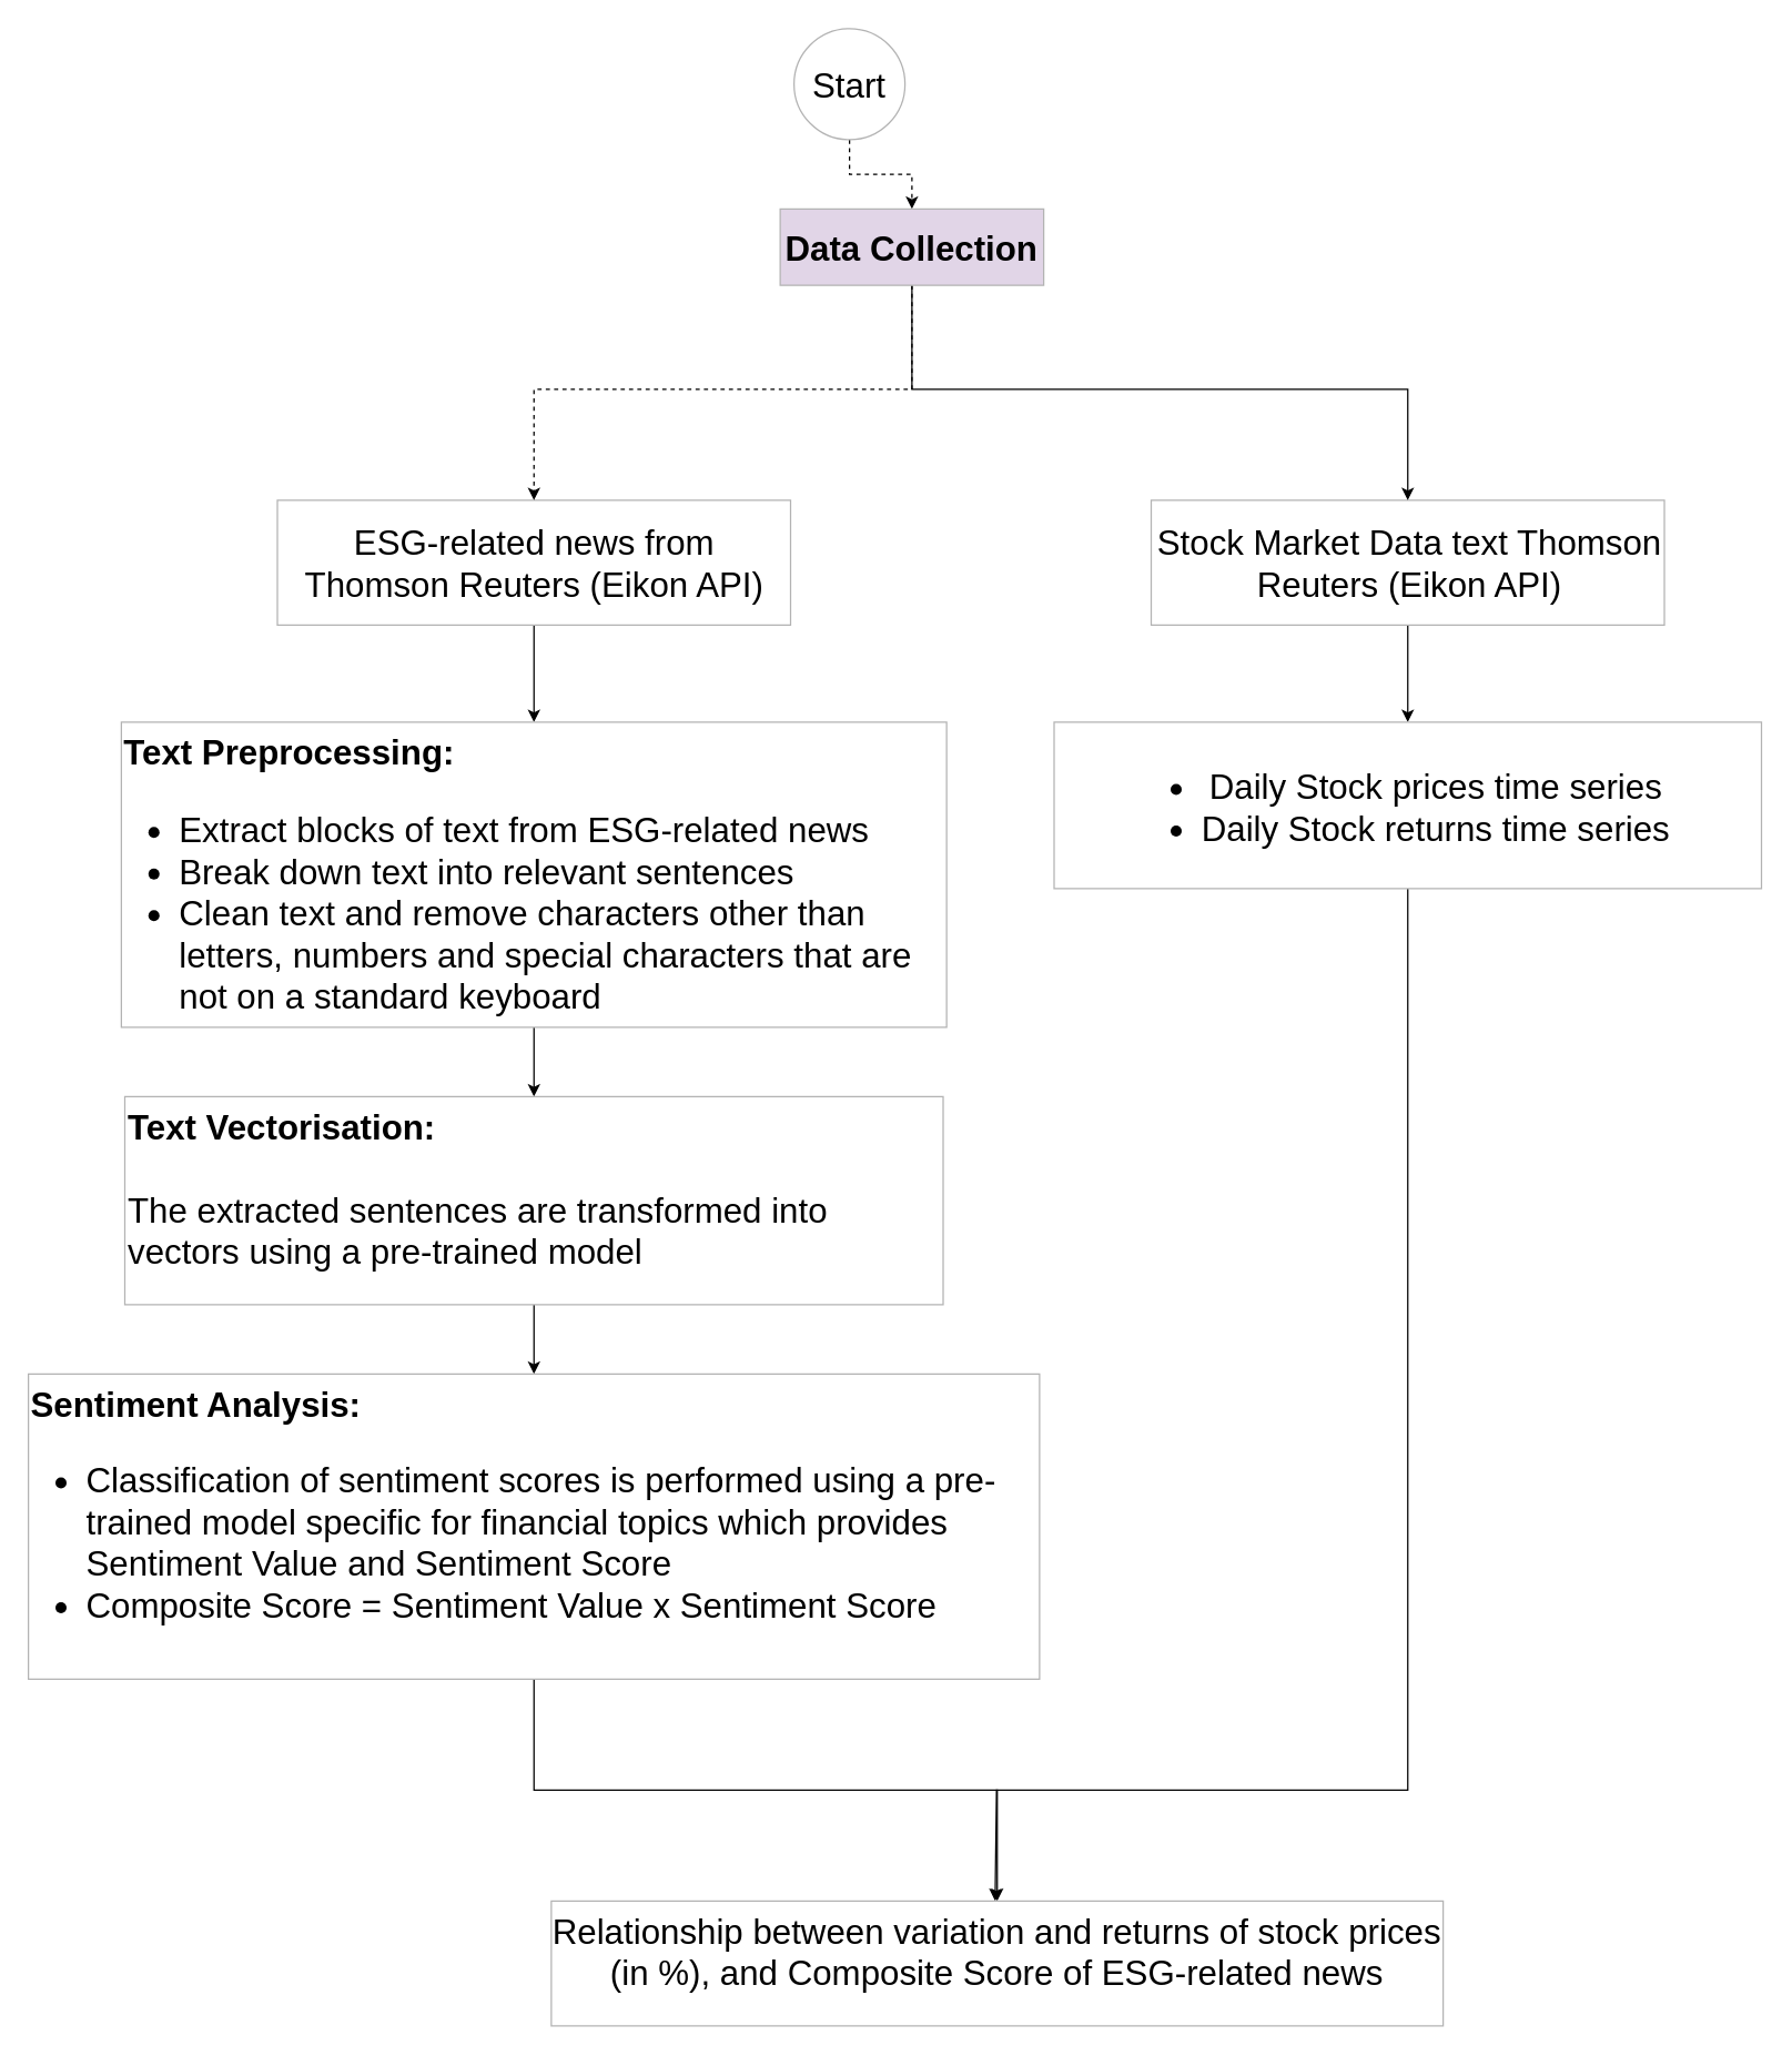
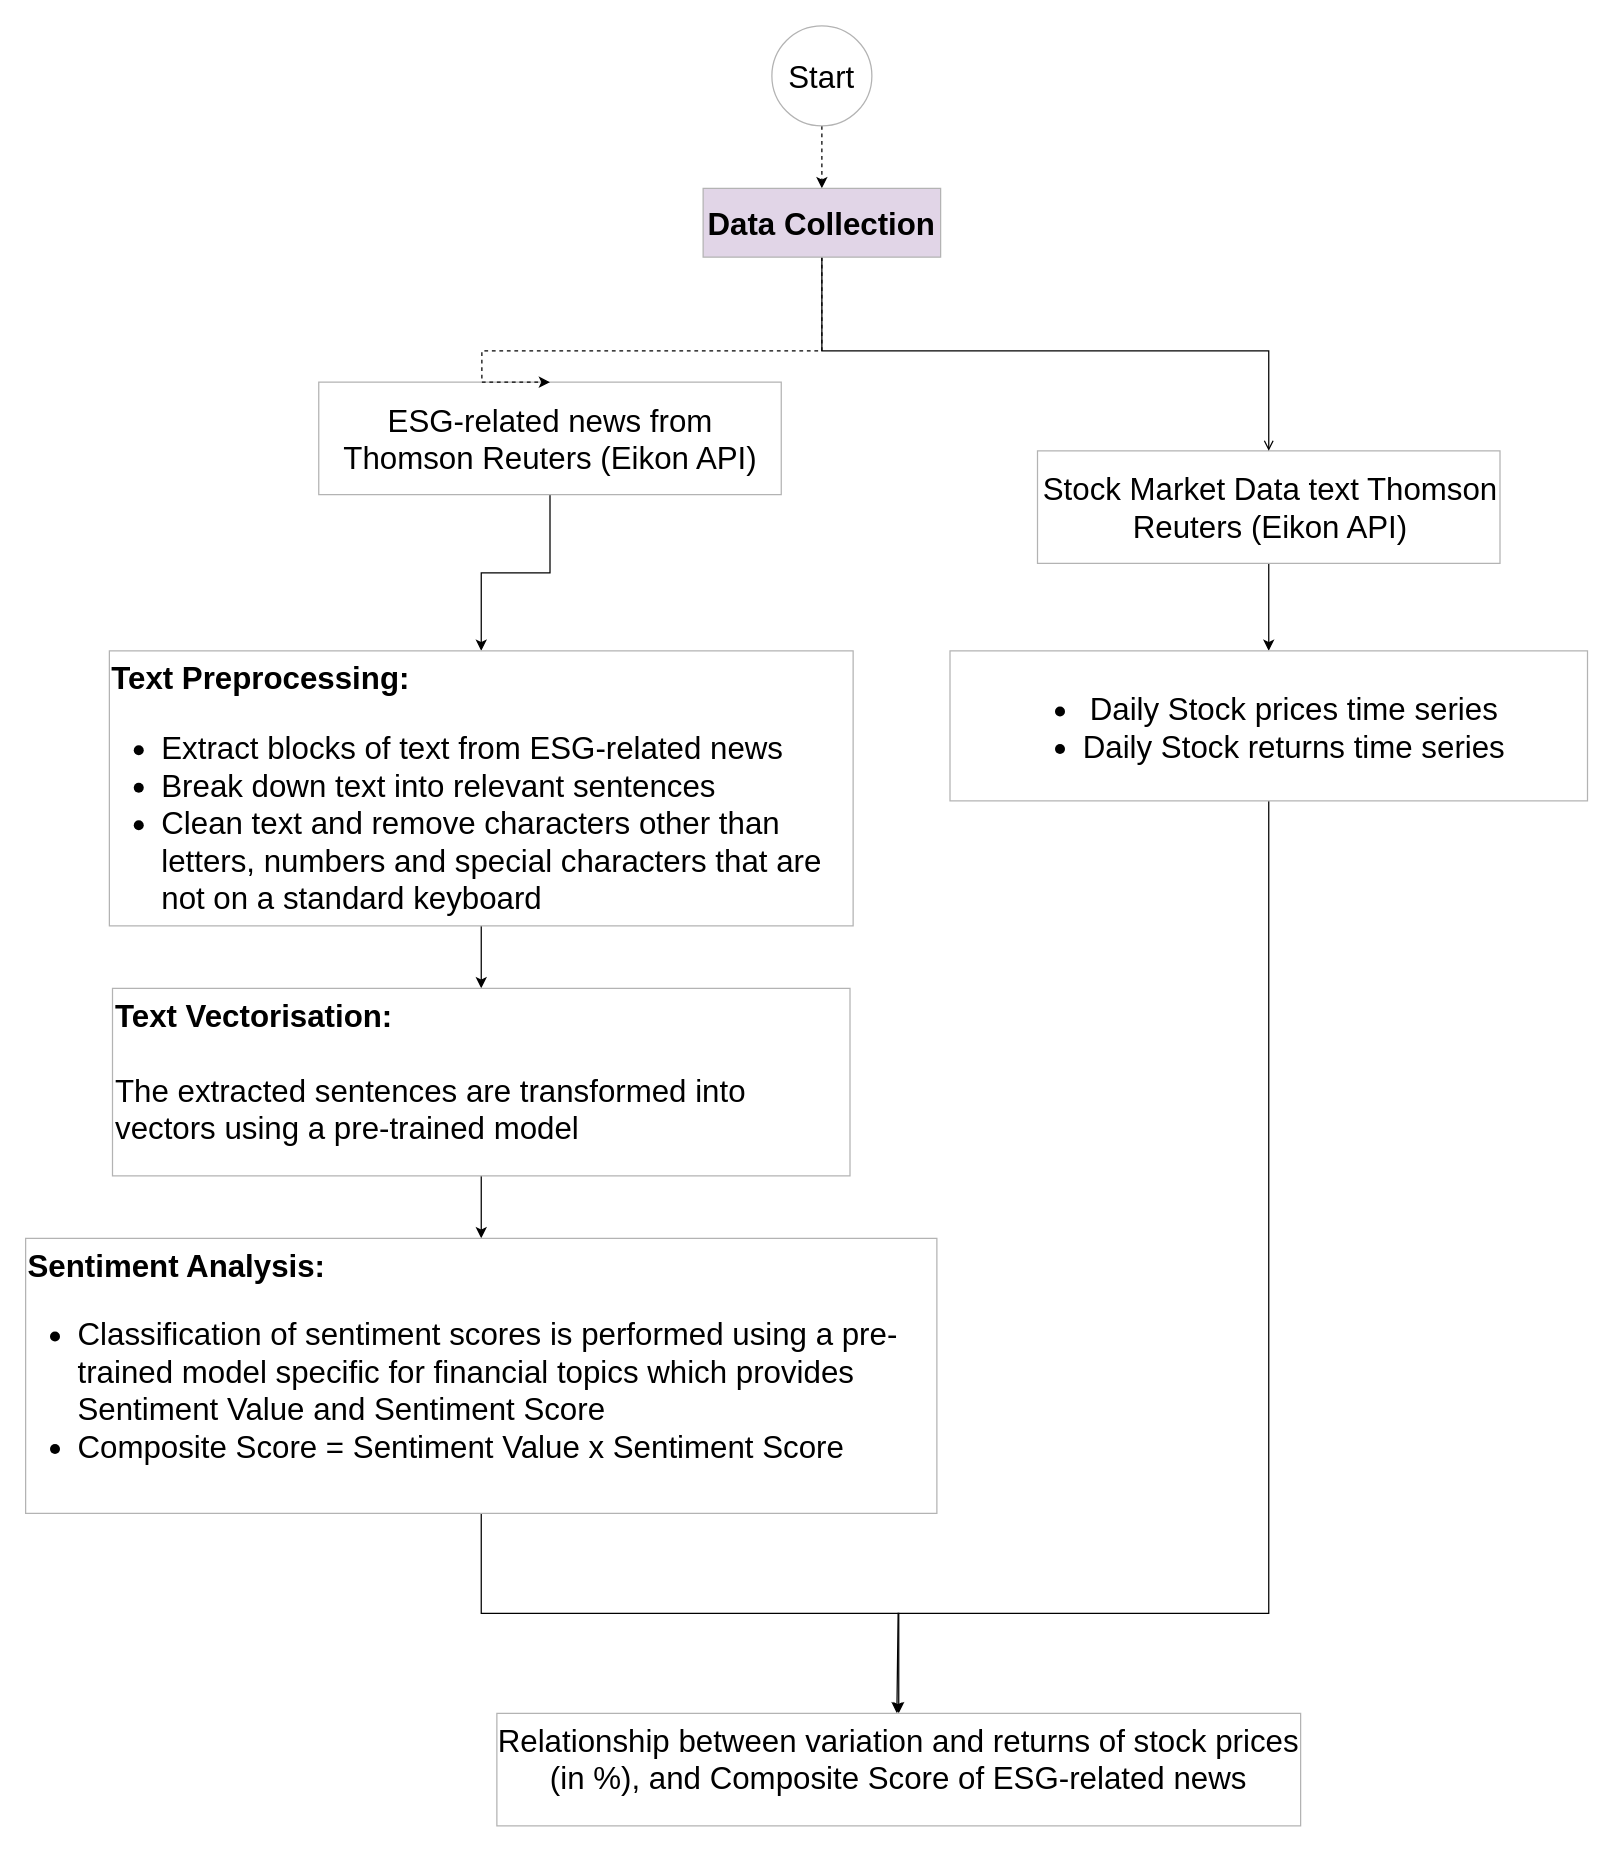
- <mxCell id="3" value="&lt;font style=&quot;font-size: 25px;&quot;&gt;Start&lt;/font&gt;" style="strokeWidth=1;html=1;shape=mxgraph.flowchart.start_2;whiteSpace=wrap;fontSize=25;strokeColor=#B3B3B3;" parent="1" vertex="1"><mxGeometry x="572" y="20" width="80" height="80" as="geometry" /></mxCell>
+ <mxCell id="3" value="&lt;font style=&quot;font-size: 25px;&quot;&gt;Start&lt;/font&gt;" style="strokeWidth=1;html=1;shape=mxgraph.flowchart.start_2;whiteSpace=wrap;fontSize=25;strokeColor=#B3B3B3;" parent="1" vertex="1"><mxGeometry x="617" y="20" width="80" height="80" as="geometry" /></mxCell>
- <mxCell id="15" style="edgeStyle=orthogonalEdgeStyle;rounded=0;orthogonalLoop=1;jettySize=auto;html=1;entryX=0.5;entryY=0;entryDx=0;entryDy=0;" parent="1" source="16" target="13" edge="1"><mxGeometry relative="1" as="geometry"><Array as="points"><mxPoint y="280" x="657" /><mxPoint x="1015" y="280" /></Array></mxGeometry></mxCell>
+ <mxCell id="15" style="edgeStyle=orthogonalEdgeStyle;rounded=0;orthogonalLoop=1;jettySize=auto;html=1;entryX=0.5;entryY=0;entryDx=0;entryDy=0;endArrow=open;" parent="1" source="16" target="13" edge="1"><mxGeometry relative="1" as="geometry"><Array as="points"><mxPoint y="280" x="657" /><mxPoint x="1015" y="280" /></Array></mxGeometry></mxCell>
- <mxCell id="5" value="&lt;div style=&quot;font-size: 25px;&quot;&gt;&lt;span style=&quot;background-color: initial;&quot;&gt;ESG-related news from Thomson Reuters (Eikon API)&lt;/span&gt;&lt;br&gt;&lt;/div&gt;" style="rounded=0;whiteSpace=wrap;html=1;align=center;strokeColor=#B3B3B3;fontSize=25;verticalAlign=middle;" parent="1" vertex="1"><mxGeometry x="199.5" y="360" width="370" height="90" as="geometry" /></mxCell>
+ <mxCell id="5" value="&lt;div style=&quot;font-size: 25px;&quot;&gt;&lt;span style=&quot;background-color: initial;&quot;&gt;ESG-related news from Thomson Reuters (Eikon API)&lt;/span&gt;&lt;br&gt;&lt;/div&gt;" style="rounded=0;whiteSpace=wrap;html=1;align=center;strokeColor=#B3B3B3;fontSize=25;verticalAlign=middle;" parent="1" vertex="1"><mxGeometry x="254.5" y="305" width="370" height="90" as="geometry" /></mxCell>
